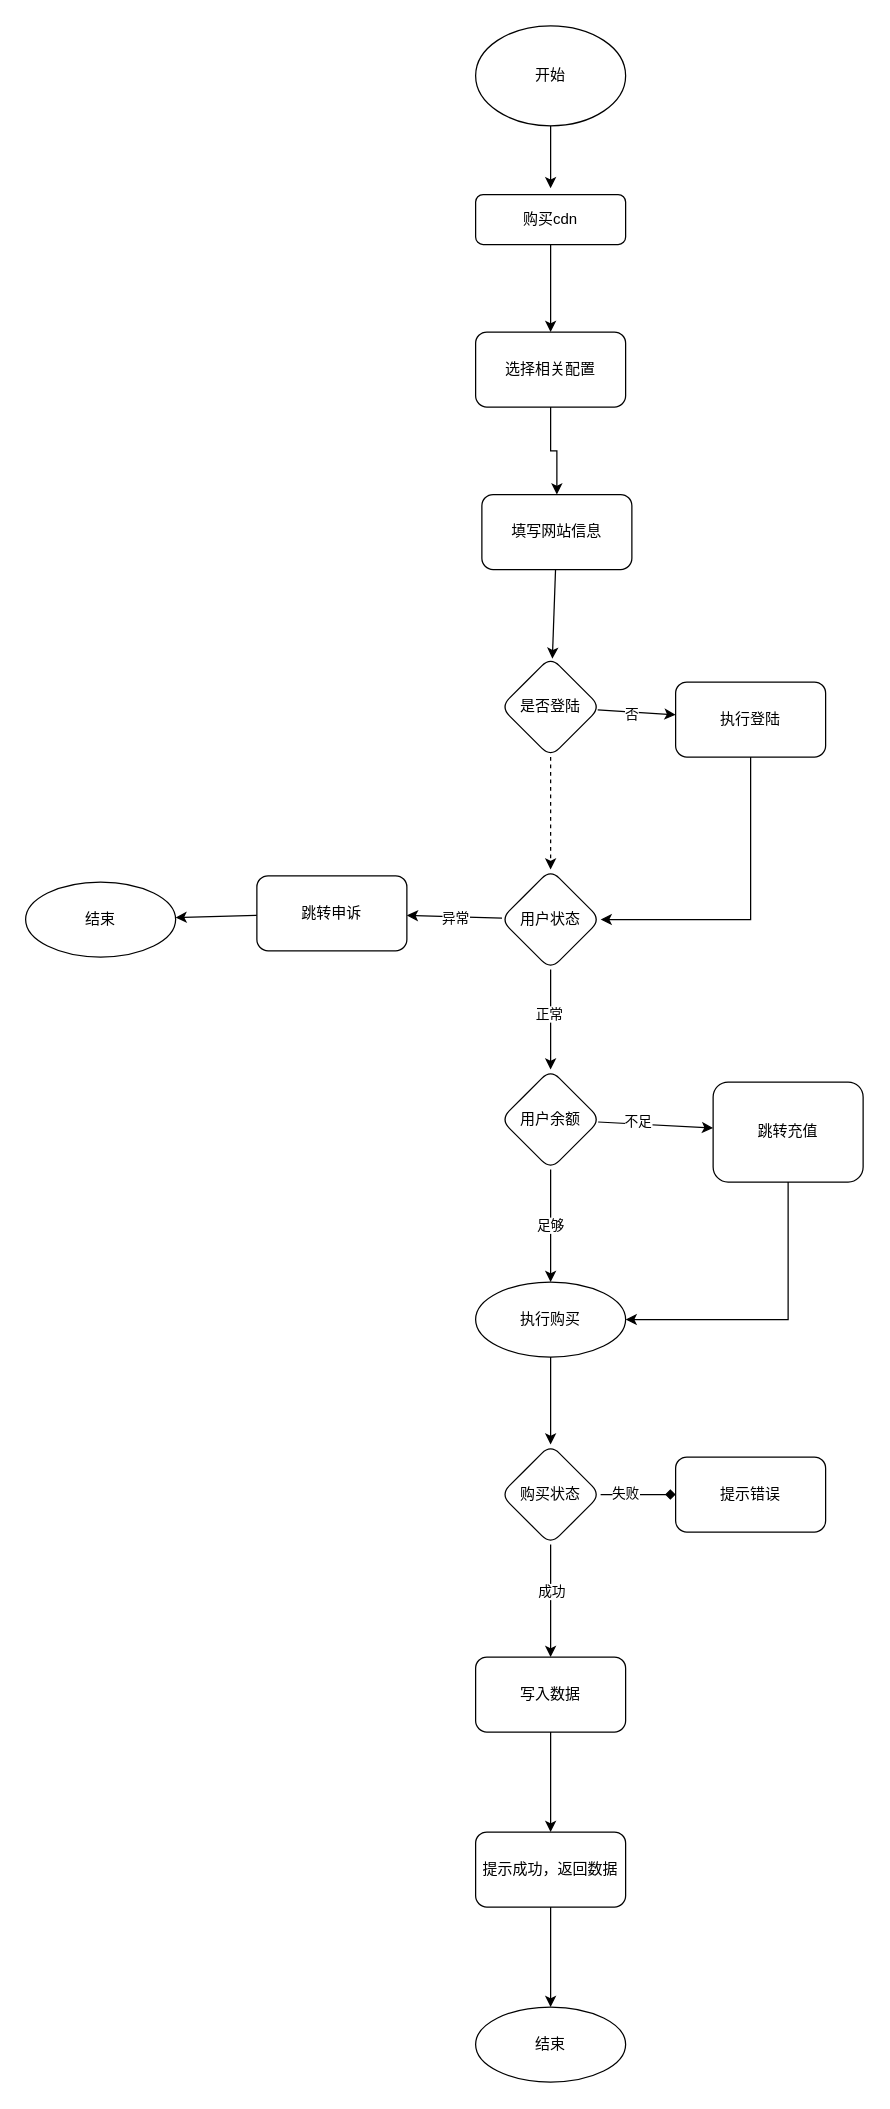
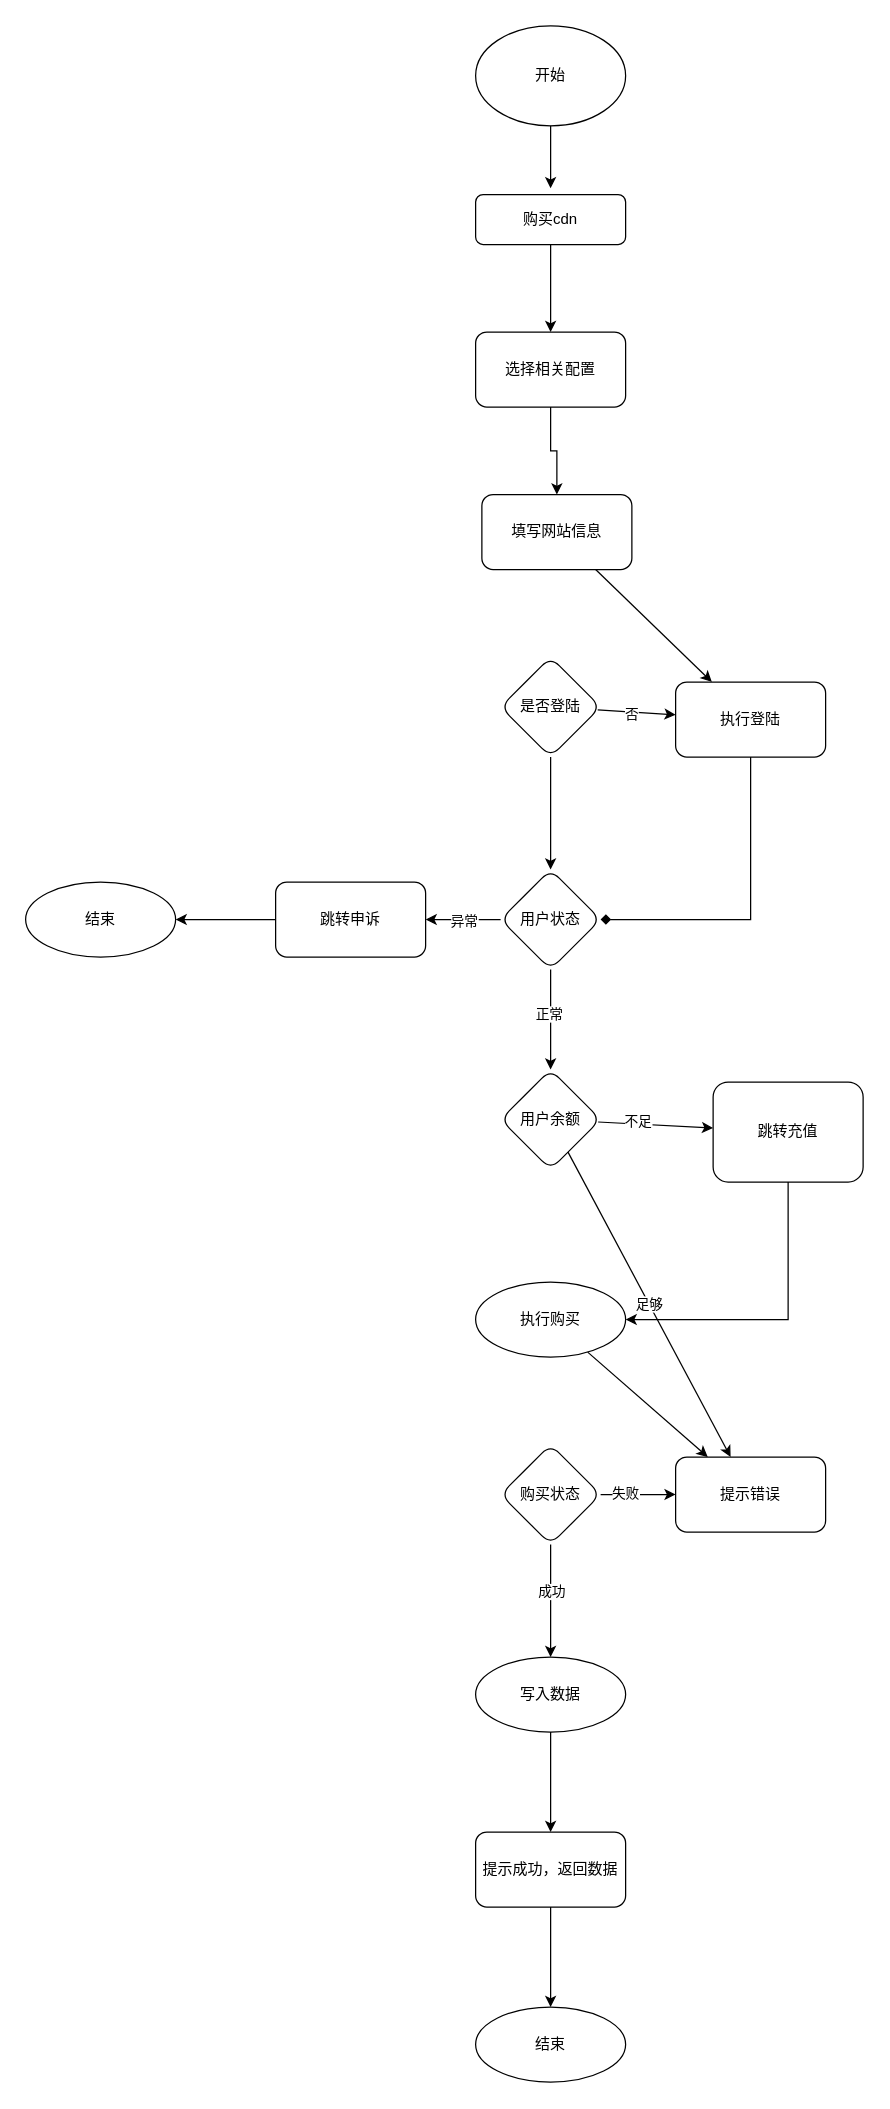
- <mxCell id="6" value="" style="edgeStyle=none;rounded=0;orthogonalLoop=1;jettySize=auto;html=1;" edge="1" parent="1" source="7" target="11"><mxGeometry relative="1" as="geometry" /></mxCell>
+ <mxCell id="6" value="" style="edgeStyle=none;rounded=0;orthogonalLoop=1;jettySize=auto;html=1;" edge="1" parent="1" source="7" target="12"><mxGeometry relative="1" as="geometry" /></mxCell>
- <mxCell id="10" value="" style="edgeStyle=none;rounded=0;orthogonalLoop=1;jettySize=auto;html=1;dashed=1;" edge="1" parent="1" source="11" target="18"><mxGeometry relative="1" as="geometry" /></mxCell>
+ <mxCell id="10" value="" style="edgeStyle=none;rounded=0;orthogonalLoop=1;jettySize=auto;html=1;" edge="1" parent="1" source="11" target="18"><mxGeometry relative="1" as="geometry" /></mxCell>
- <mxCell id="24" value="跳转申诉" style="whiteSpace=wrap;html=1;rounded=1;glass=0;strokeWidth=1;shadow=0;" vertex="1" parent="1"><mxGeometry x="205" y="700" width="120" height="60" as="geometry" /></mxCell>
+ <mxCell id="24" value="跳转申诉" style="whiteSpace=wrap;html=1;rounded=1;glass=0;strokeWidth=1;shadow=0;" vertex="1" parent="1"><mxGeometry x="220" y="705" width="120" height="60" as="geometry" /></mxCell>
- <mxCell id="13" value="" style="endArrow=classic;html=1;rounded=0;entryX=1;entryY=0.5;entryDx=0;entryDy=0;exitX=0.5;exitY=1;exitDx=0;exitDy=0;" edge="1" parent="1" source="12" target="18"><mxGeometry width="50" height="50" relative="1" as="geometry"><mxPoint x="510" y="730" as="sourcePoint" /><mxPoint x="500" y="735" as="targetPoint" /><Array as="points"><mxPoint x="600" y="735" /></Array></mxGeometry></mxCell>
+ <mxCell id="13" value="" style="endArrow=diamond;html=1;rounded=0;entryX=1;entryY=0.5;entryDx=0;entryDy=0;exitX=0.5;exitY=1;exitDx=0;exitDy=0;" edge="1" parent="1" source="12" target="18"><mxGeometry width="50" height="50" relative="1" as="geometry"><mxPoint x="510" y="730" as="sourcePoint" /><mxPoint x="500" y="735" as="targetPoint" /><Array as="points"><mxPoint x="600" y="735" /></Array></mxGeometry></mxCell>
- <mxCell id="21" value="足够" style="edgeStyle=none;rounded=0;orthogonalLoop=1;jettySize=auto;html=1;" edge="1" parent="1" source="22" target="30"><mxGeometry relative="1" as="geometry" /></mxCell>
+ <mxCell id="21" value="足够" style="edgeStyle=none;rounded=0;orthogonalLoop=1;jettySize=auto;html=1;" edge="1" parent="1" source="22" target="37"><mxGeometry relative="1" as="geometry" /></mxCell>
- <mxCell id="29" value="" style="edgeStyle=none;rounded=0;orthogonalLoop=1;jettySize=auto;html=1;" edge="1" parent="1" source="30" target="36"><mxGeometry relative="1" as="geometry" /></mxCell>
+ <mxCell id="29" value="" style="edgeStyle=none;rounded=0;orthogonalLoop=1;jettySize=auto;html=1;" edge="1" parent="1" source="30" target="37"><mxGeometry relative="1" as="geometry" /></mxCell>
- <mxCell id="32" value="" style="edgeStyle=none;rounded=0;orthogonalLoop=1;jettySize=auto;html=1;endArrow=diamond;" edge="1" parent="1" source="36" target="37"><mxGeometry relative="1" as="geometry" /></mxCell>
+ <mxCell id="32" value="" style="edgeStyle=none;rounded=0;orthogonalLoop=1;jettySize=auto;html=1;" edge="1" parent="1" source="36" target="37"><mxGeometry relative="1" as="geometry" /></mxCell>
- <mxCell id="39" value="写入数据" style="whiteSpace=wrap;html=1;rounded=1;glass=0;strokeWidth=1;shadow=0;" vertex="1" parent="1"><mxGeometry x="380" y="1325" width="120" height="60" as="geometry" /></mxCell>
+ <mxCell id="39" value="写入数据" style="ellipse;whiteSpace=wrap;html=1;glass=0;strokeWidth=1;shadow=0;" vertex="1" parent="1"><mxGeometry x="380" y="1325" width="120" height="60" as="geometry" /></mxCell>
